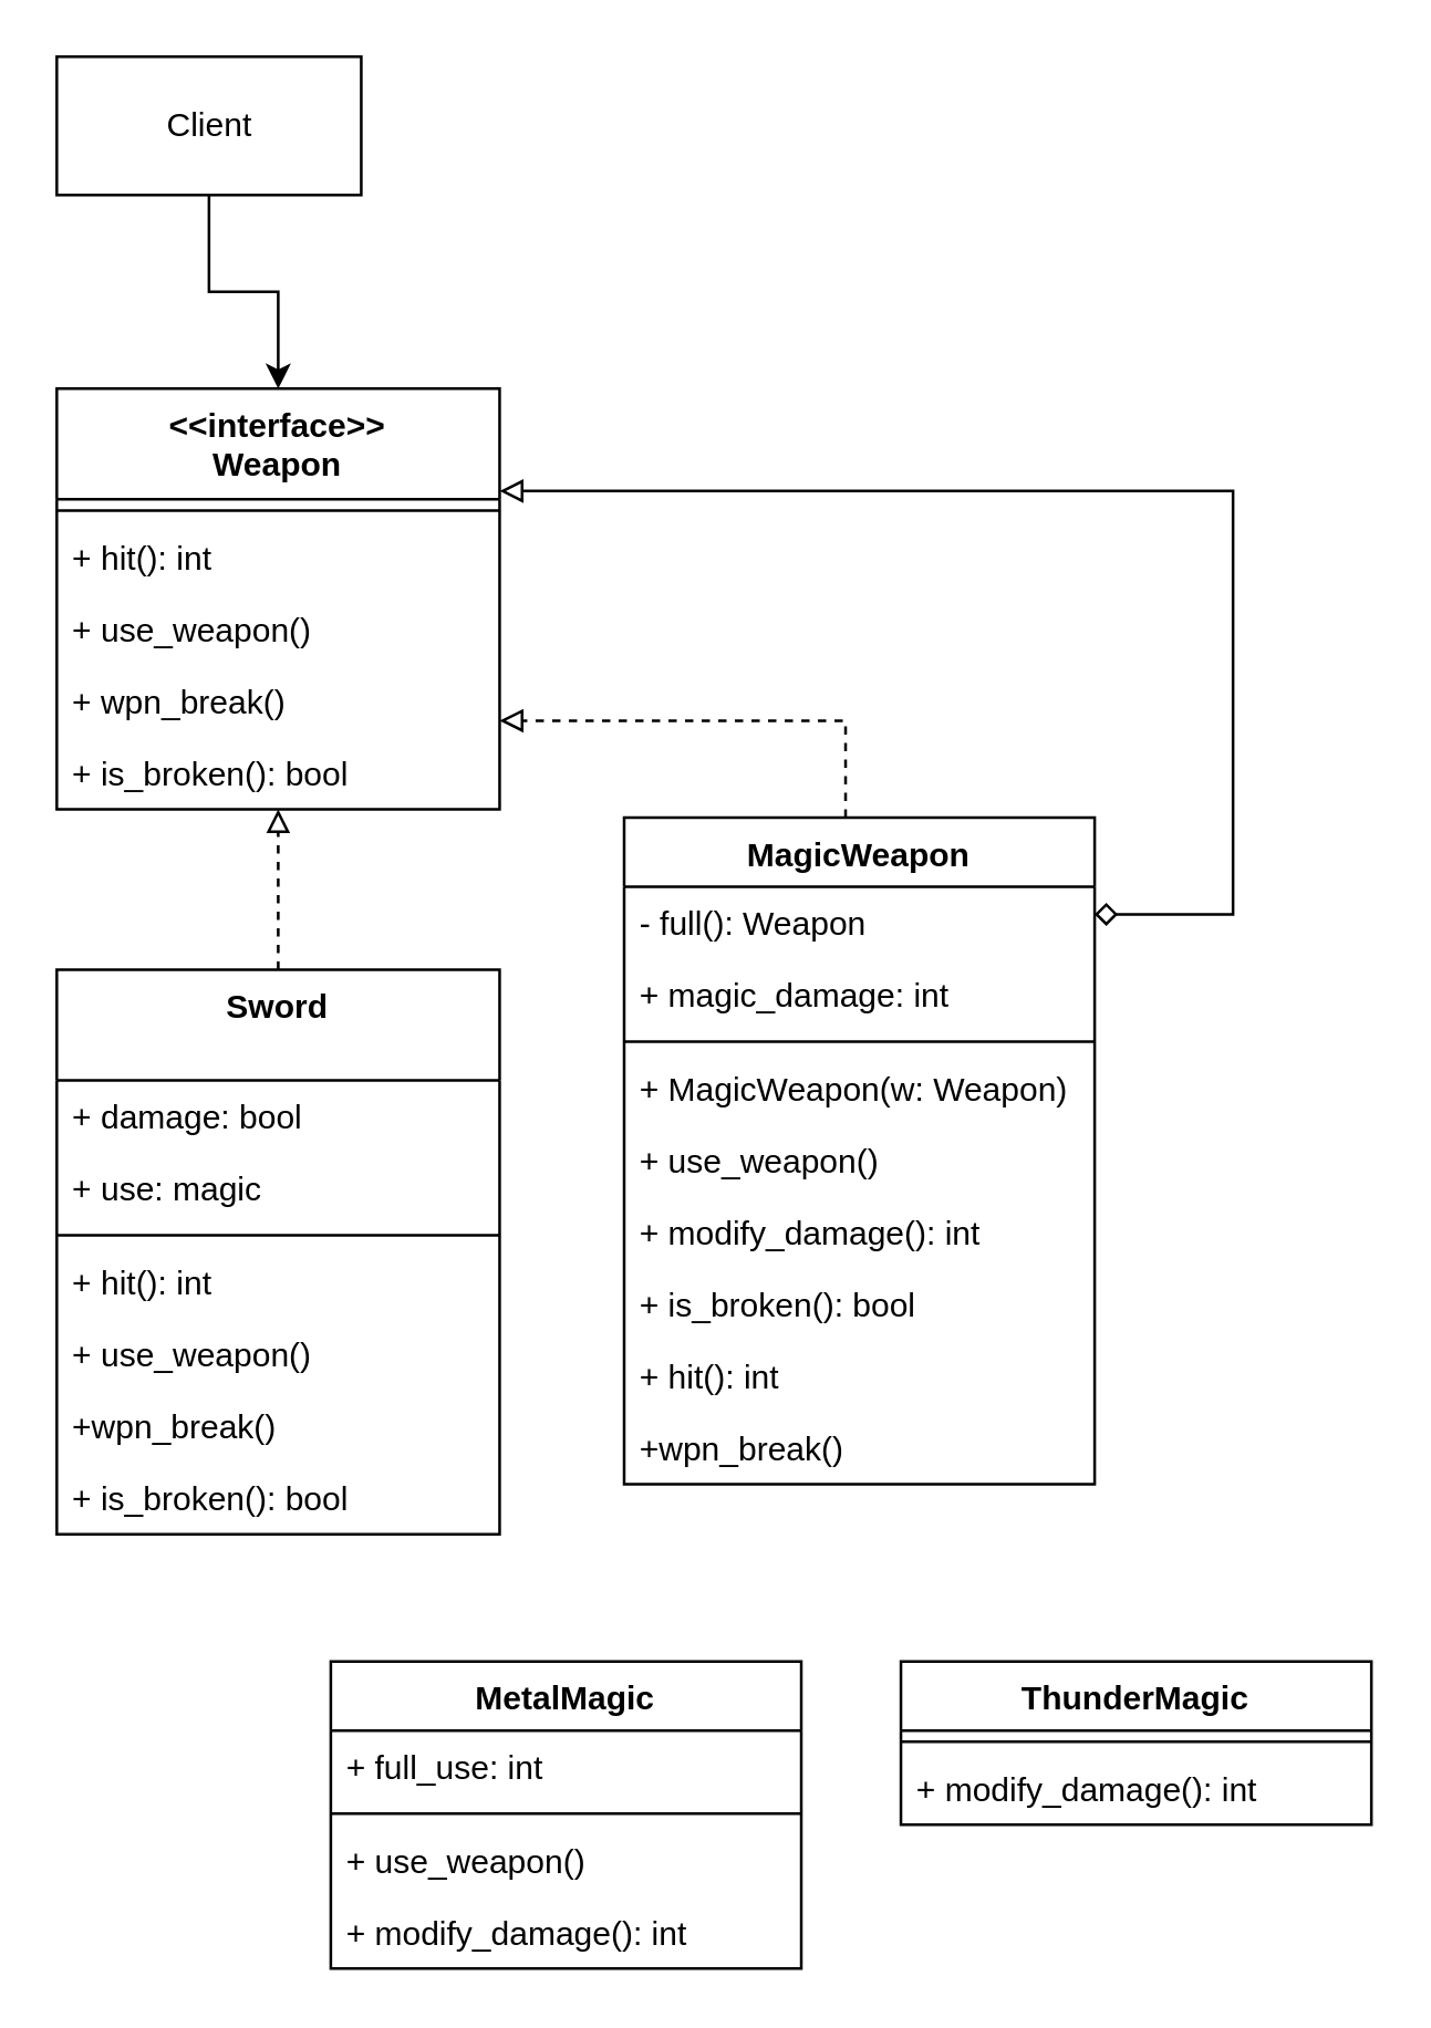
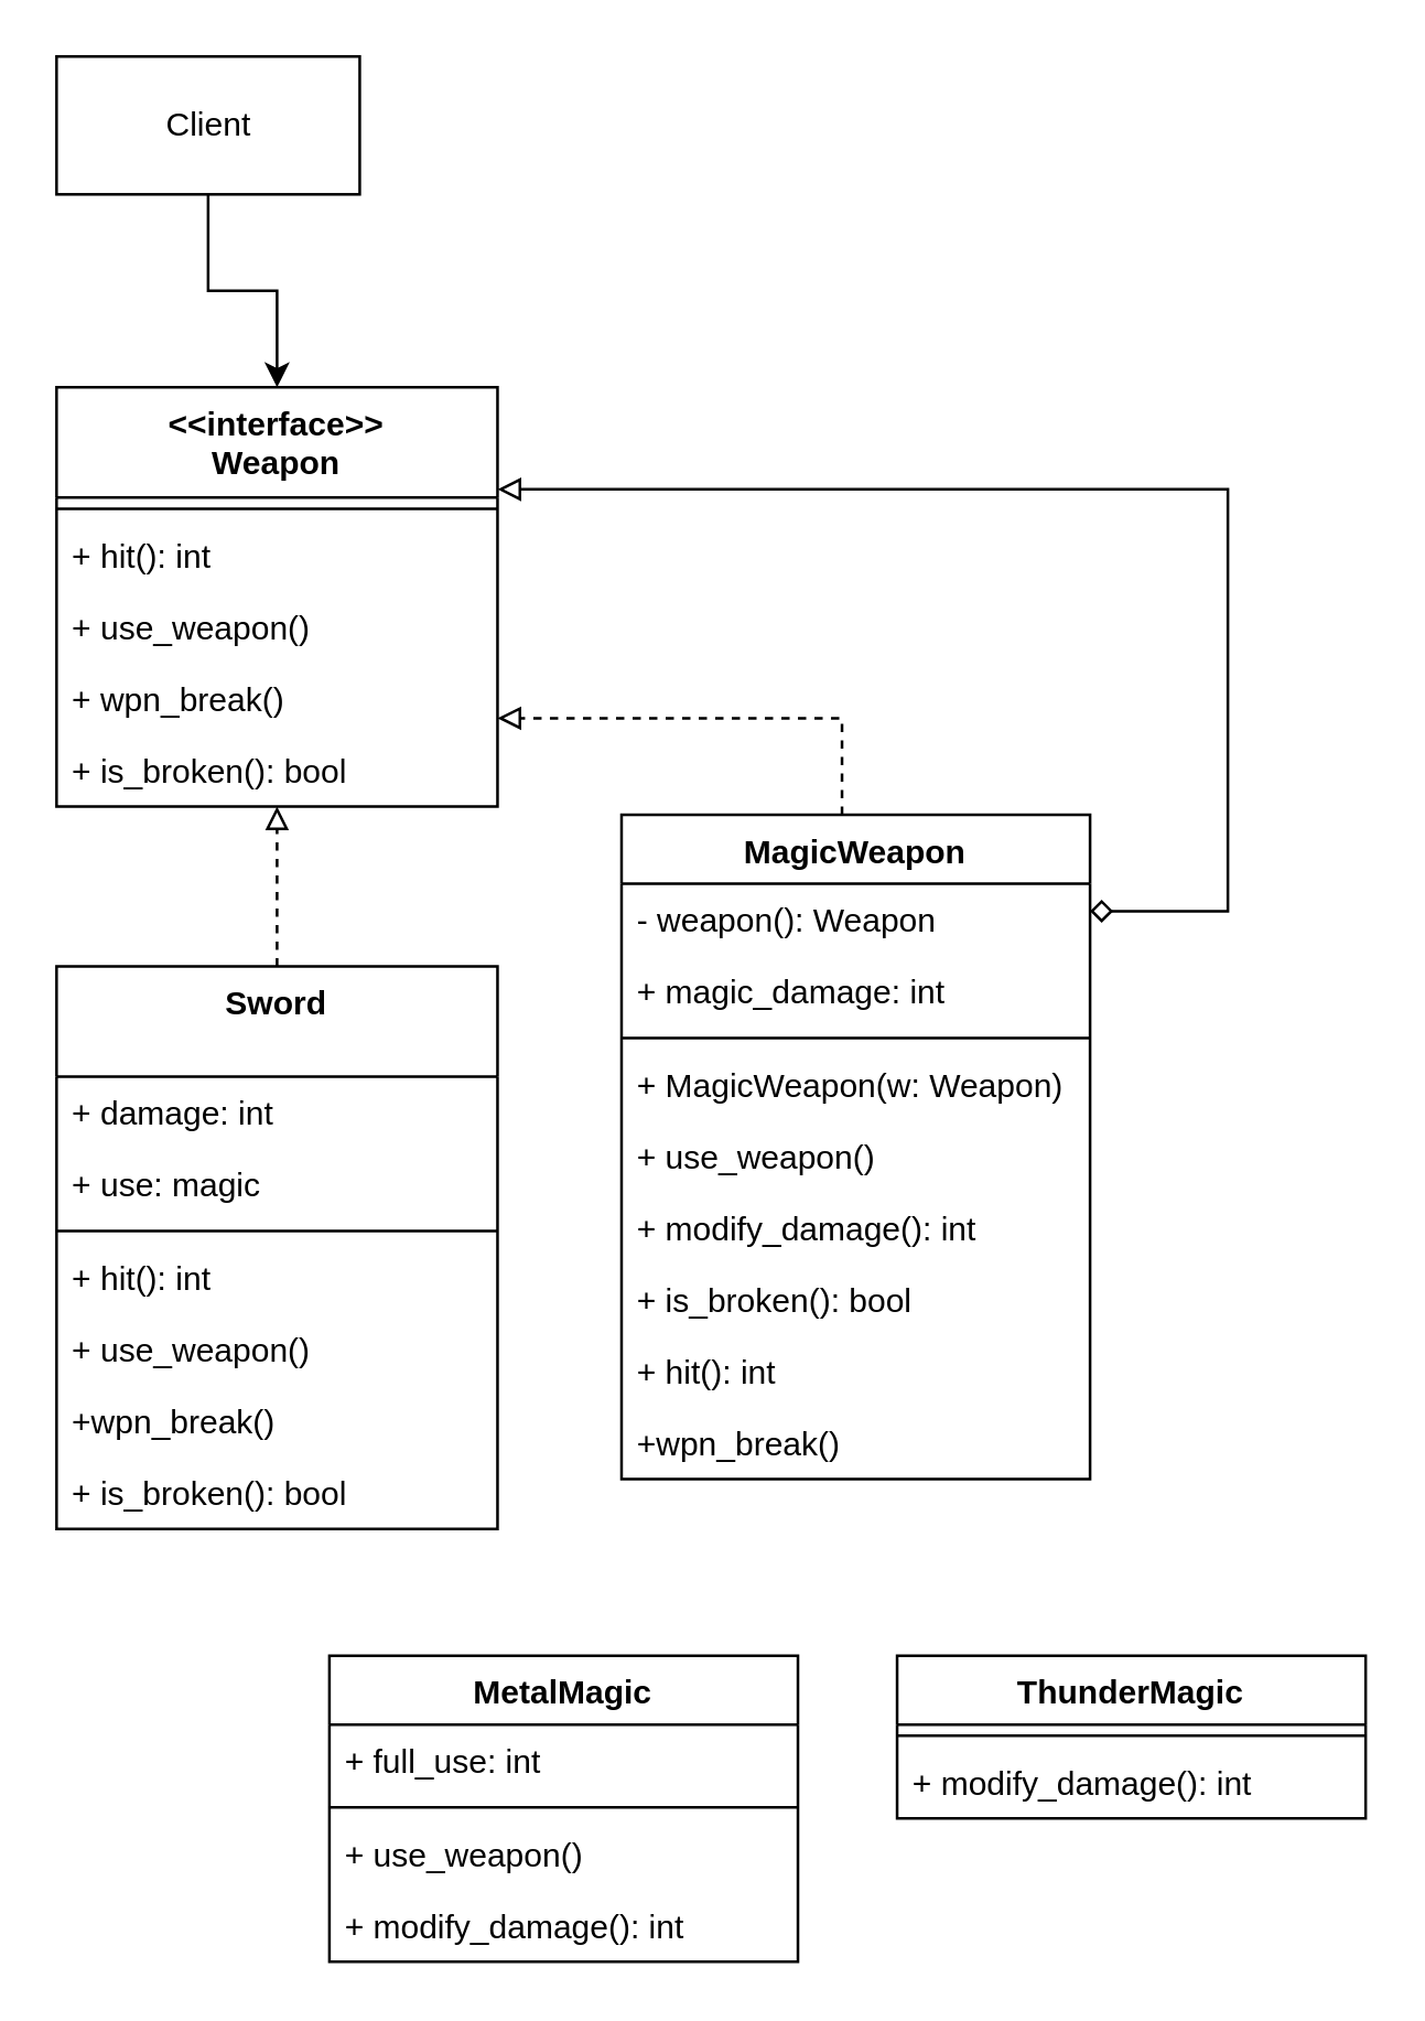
- <mxCell id="22" value="- full(): Weapon" style="text;strokeColor=none;fillColor=none;align=left;verticalAlign=top;spacingLeft=4;spacingRight=4;overflow=hidden;rotatable=0;points=[[0,0.5],[1,0.5]];portConstraint=eastwest;" vertex="1" parent="21"><mxGeometry y="25" width="170" height="26" as="geometry" /></mxCell>
+ <mxCell id="22" value="- weapon(): Weapon" style="text;strokeColor=none;fillColor=none;align=left;verticalAlign=top;spacingLeft=4;spacingRight=4;overflow=hidden;rotatable=0;points=[[0,0.5],[1,0.5]];portConstraint=eastwest;" vertex="1" parent="21"><mxGeometry y="25" width="170" height="26" as="geometry" /></mxCell>
- <mxCell id="12" value="+ damage: bool" style="text;strokeColor=none;fillColor=none;align=left;verticalAlign=top;spacingLeft=4;spacingRight=4;overflow=hidden;rotatable=0;points=[[0,0.5],[1,0.5]];portConstraint=eastwest;" vertex="1" parent="11"><mxGeometry y="40" width="160" height="26" as="geometry" /></mxCell>
+ <mxCell id="12" value="+ damage: int" style="text;strokeColor=none;fillColor=none;align=left;verticalAlign=top;spacingLeft=4;spacingRight=4;overflow=hidden;rotatable=0;points=[[0,0.5],[1,0.5]];portConstraint=eastwest;" vertex="1" parent="11"><mxGeometry y="40" width="160" height="26" as="geometry" /></mxCell>
